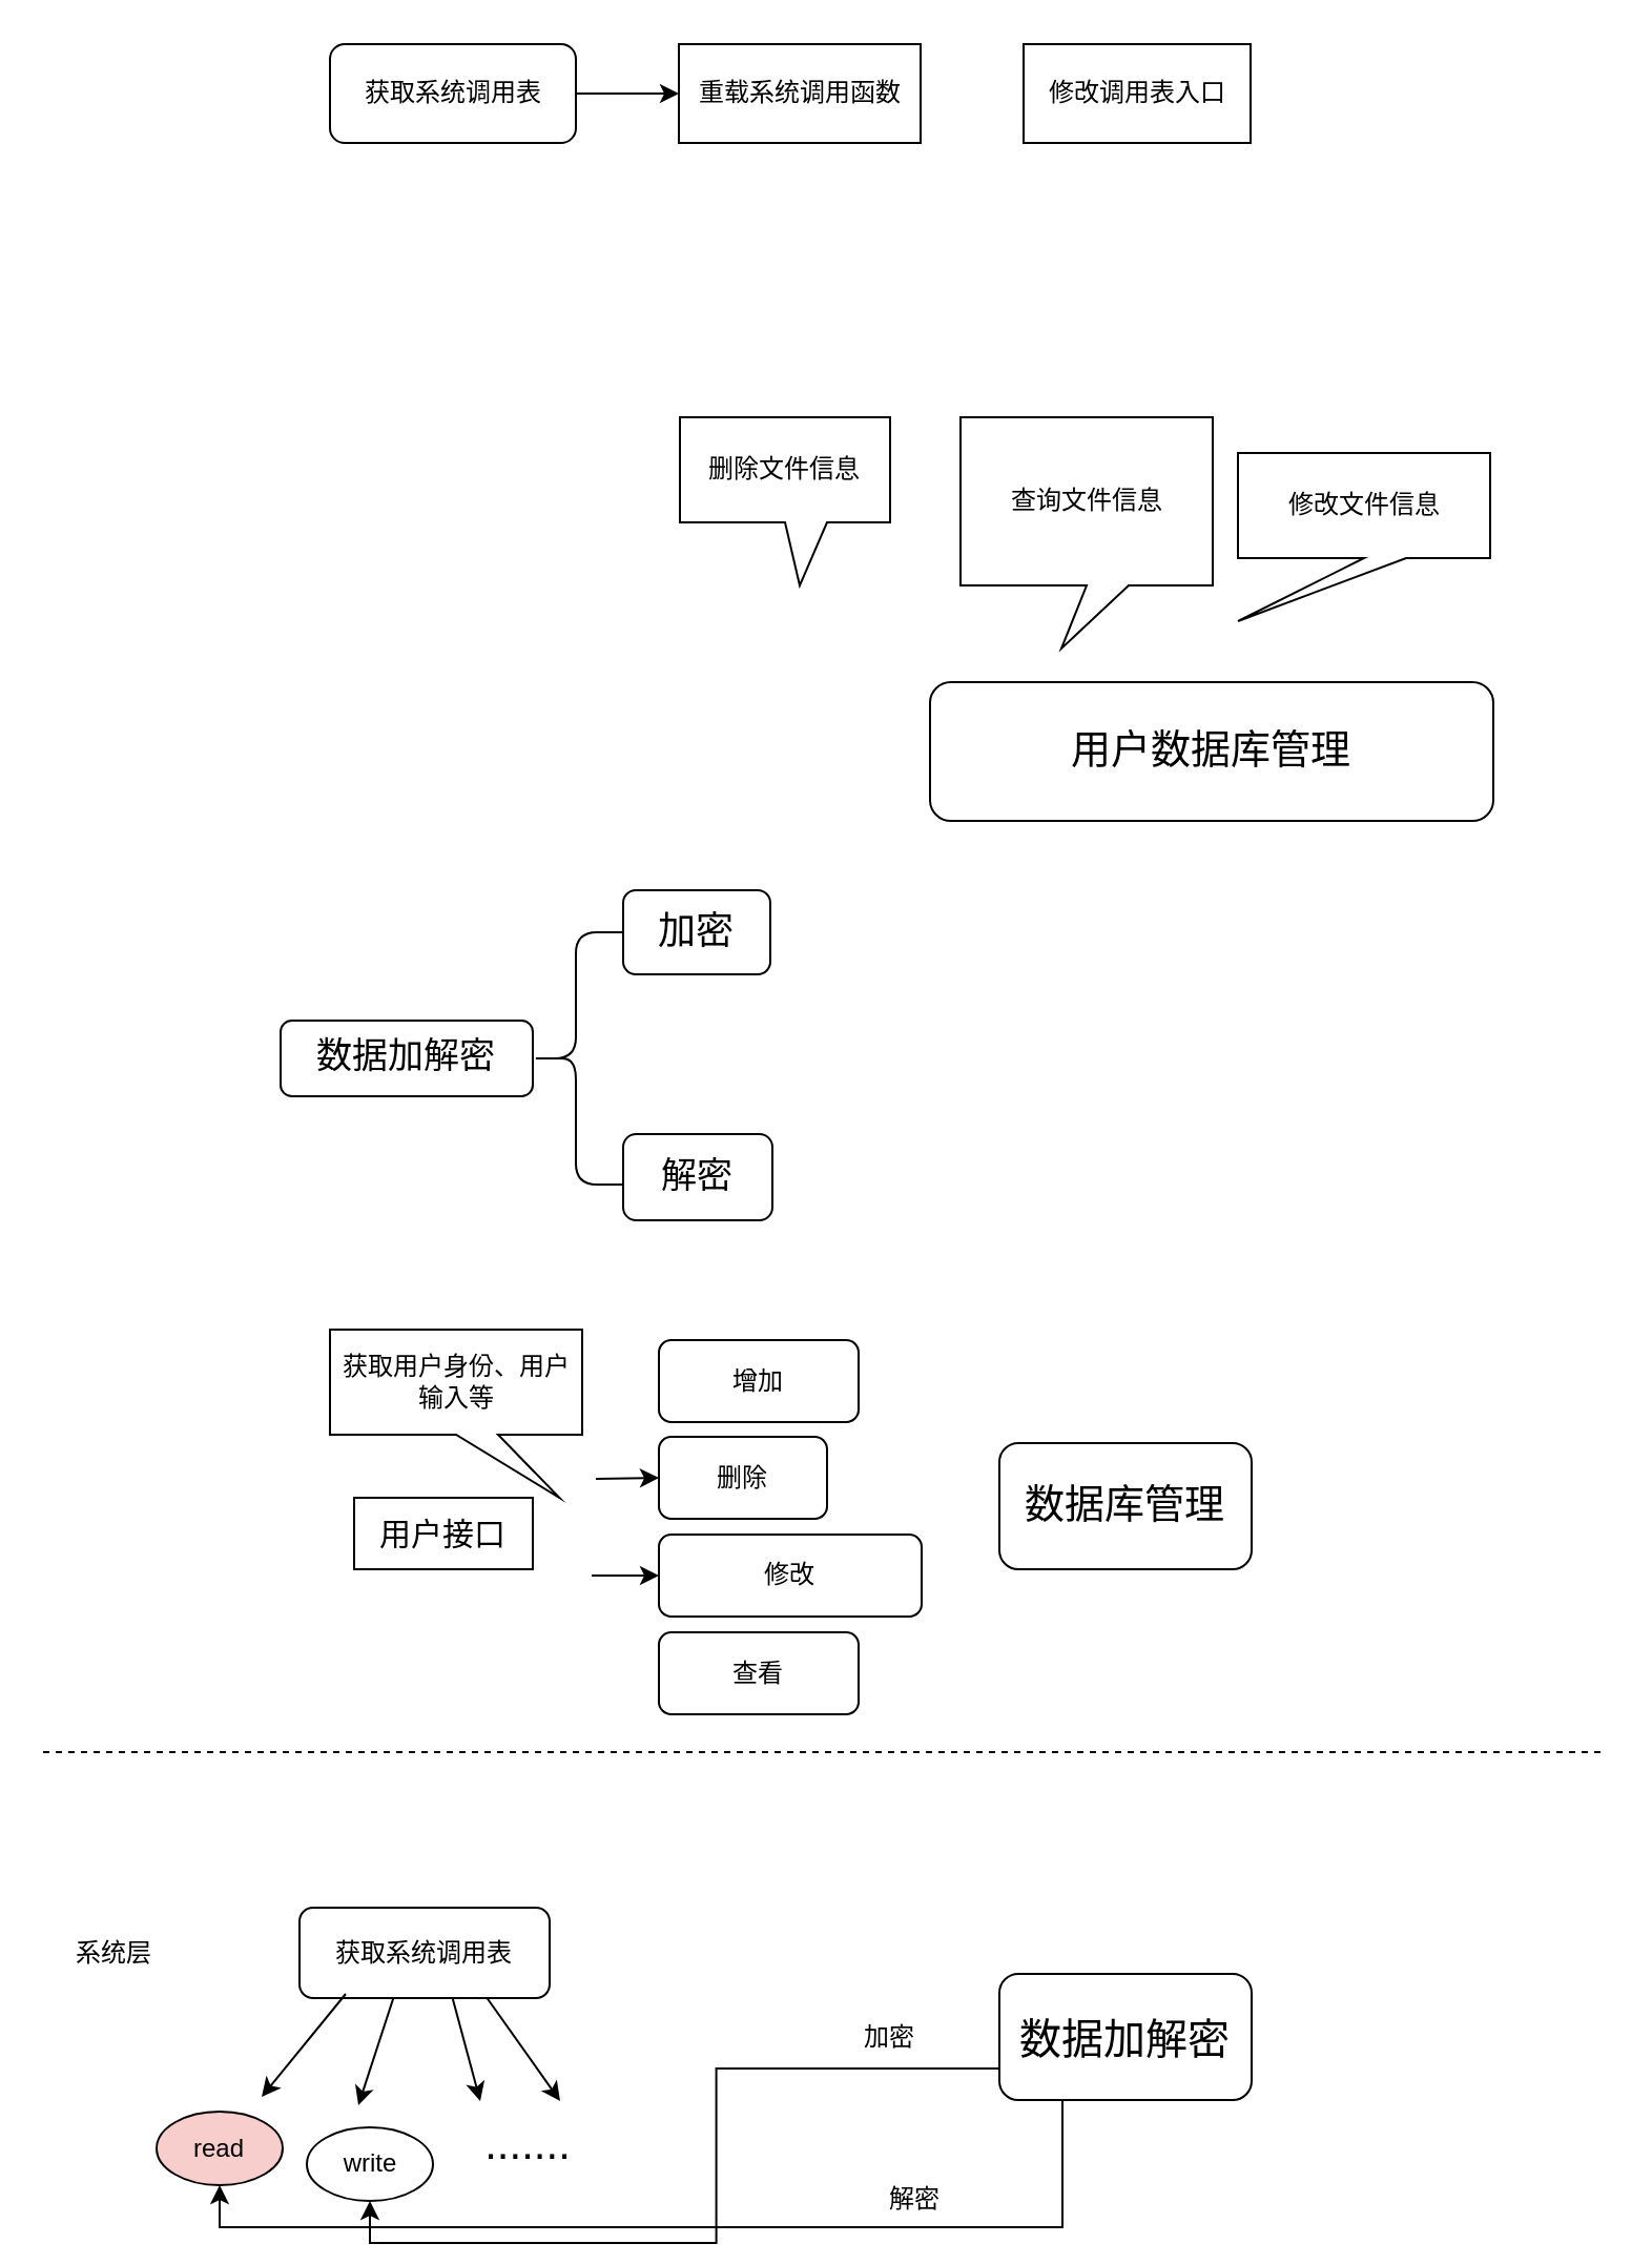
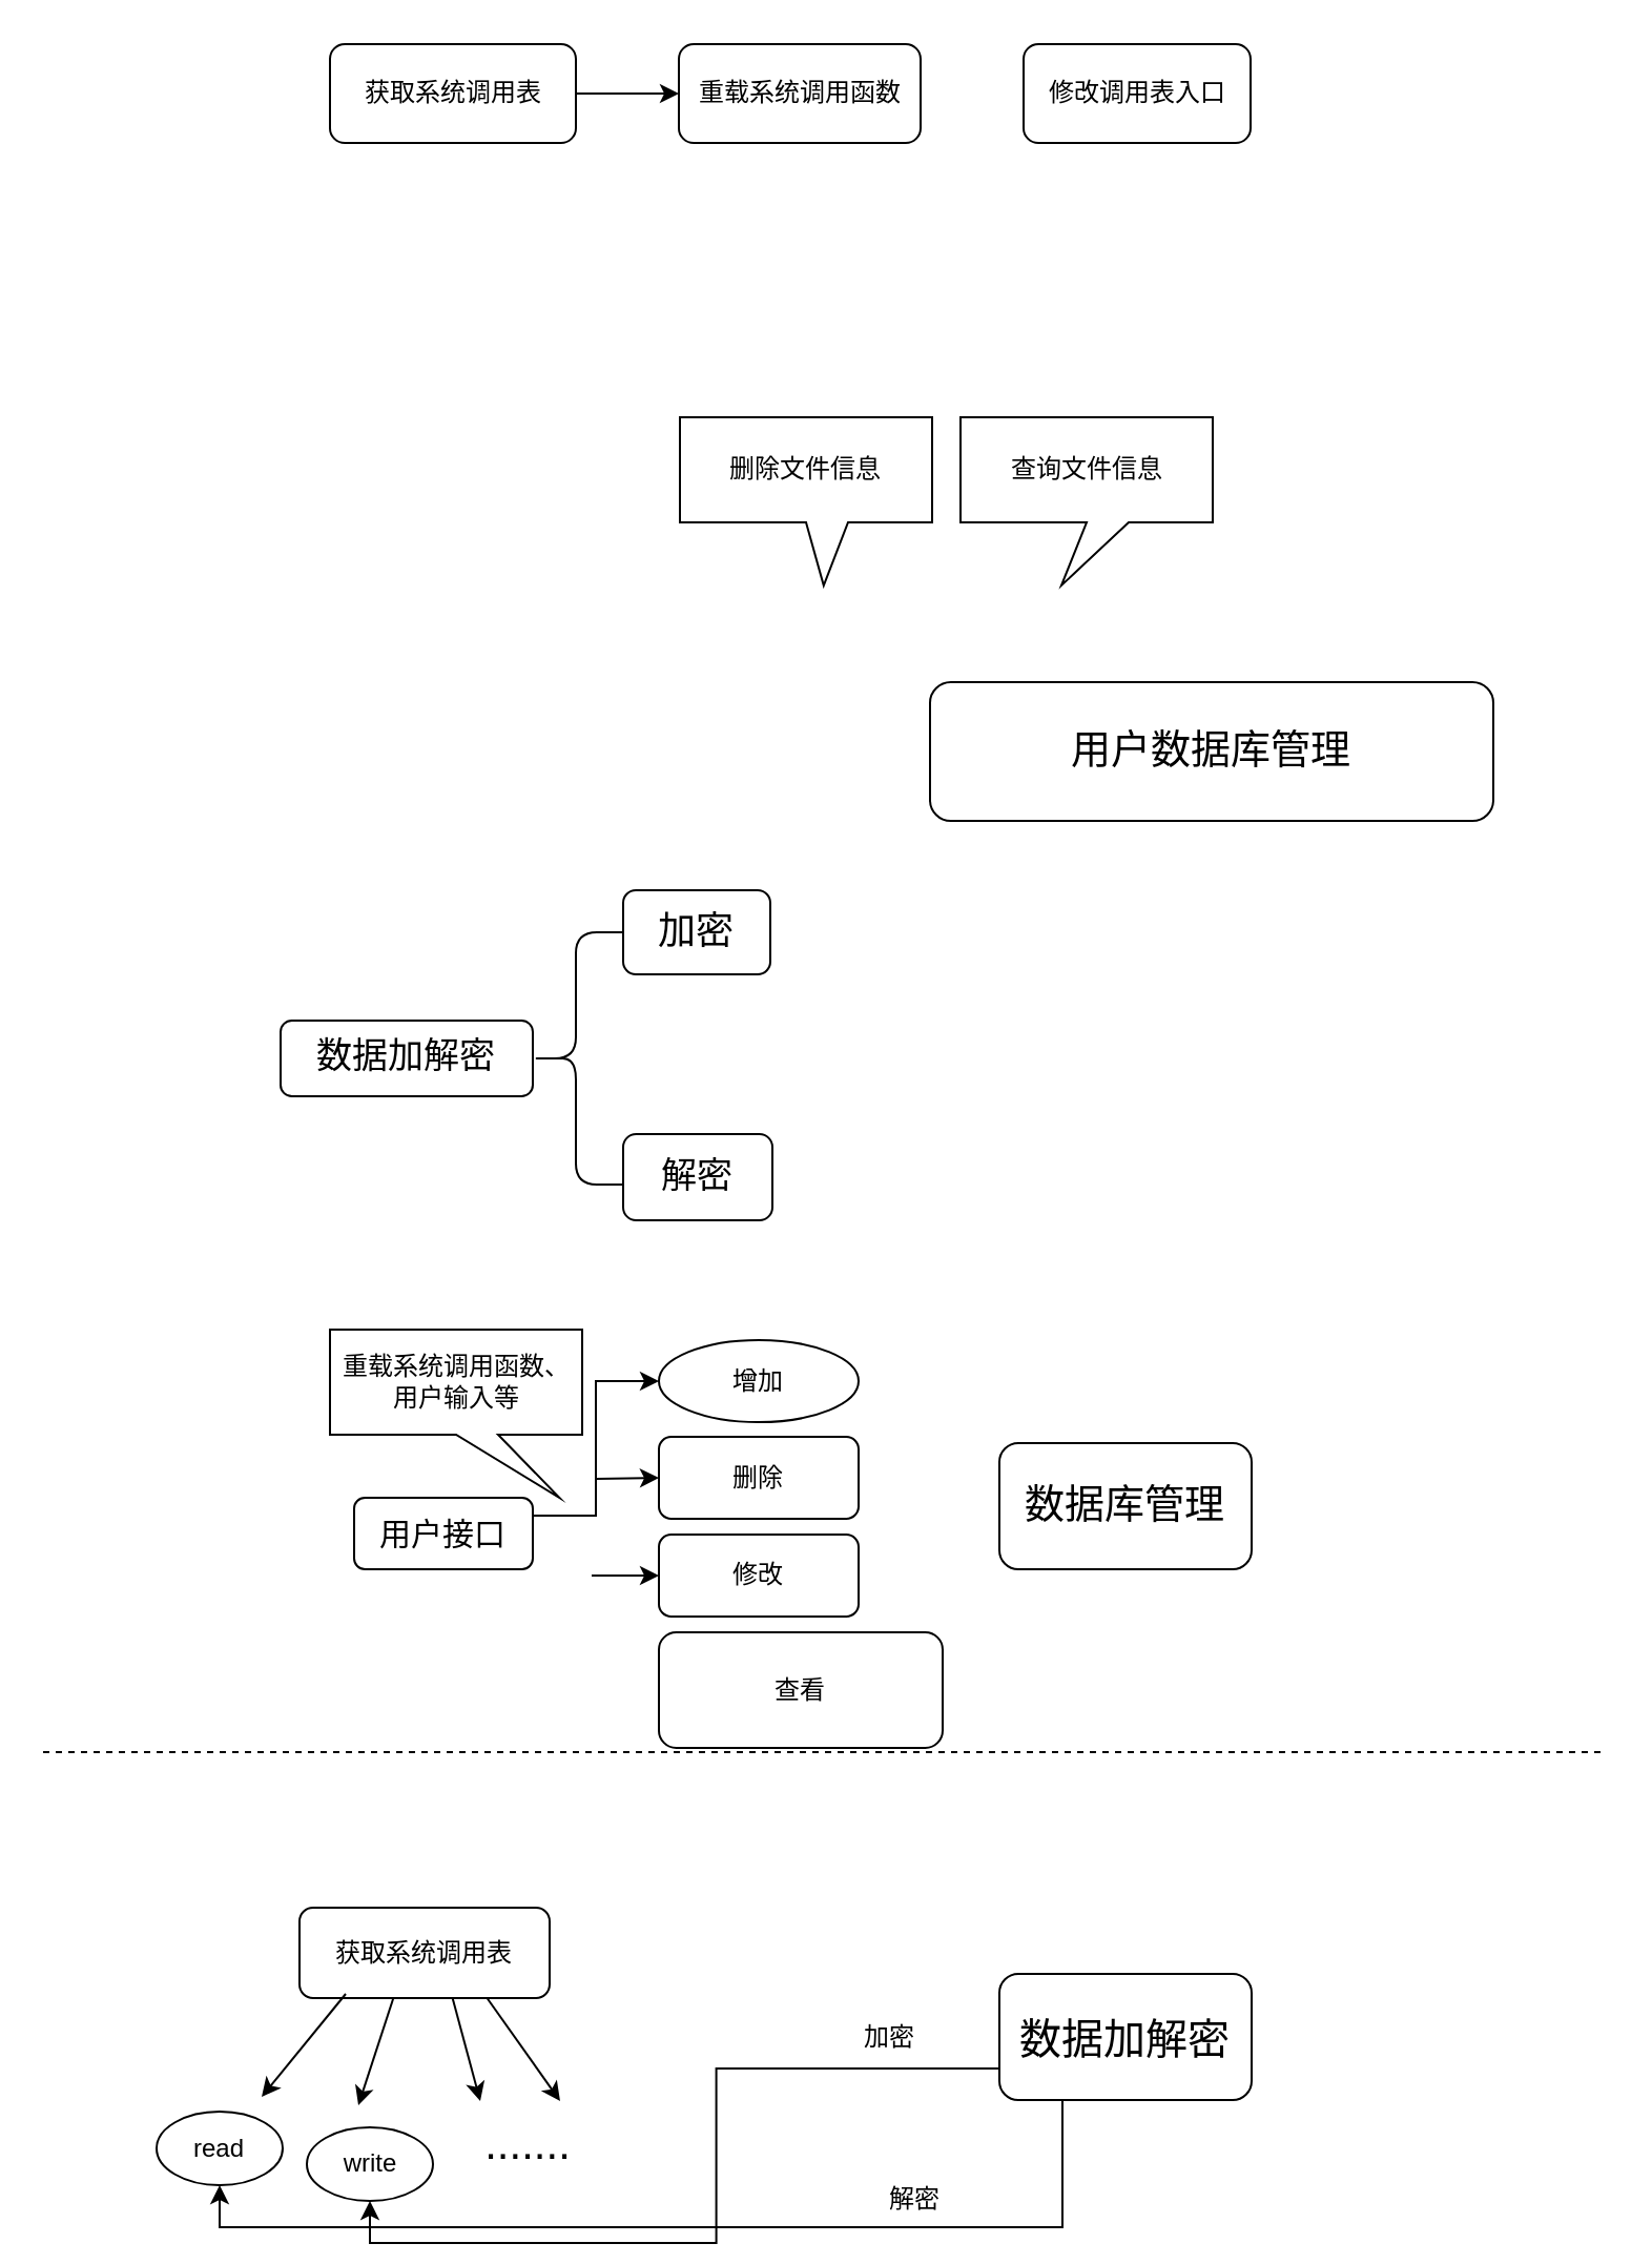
- <mxCell id="4" value="重载系统调用函数" style="whiteSpace=wrap;html=1;rounded=0;" parent="1" vertex="1"><mxGeometry x="322.5" y="20.5" width="115" height="47" as="geometry" /></mxCell>
+ <mxCell id="4" value="重载系统调用函数" style="rounded=1;whiteSpace=wrap;html=1;" parent="1" vertex="1"><mxGeometry x="322.5" y="20.5" width="115" height="47" as="geometry" /></mxCell>
- <mxCell id="5" value="修改调用表入口" style="whiteSpace=wrap;html=1;rounded=0;" parent="1" vertex="1"><mxGeometry x="486.5" y="20.5" width="108" height="47" as="geometry" /></mxCell>
+ <mxCell id="5" value="修改调用表入口" style="rounded=1;whiteSpace=wrap;html=1;" parent="1" vertex="1"><mxGeometry x="486.5" y="20.5" width="108" height="47" as="geometry" /></mxCell>
- <mxCell id="7" value="删除文件信息" style="shape=callout;whiteSpace=wrap;html=1;perimeter=calloutPerimeter;position2=0.57;" parent="1" vertex="1"><mxGeometry x="323" y="198" width="100" height="80" as="geometry" /></mxCell>
+ <mxCell id="7" value="删除文件信息" style="shape=callout;whiteSpace=wrap;html=1;perimeter=calloutPerimeter;position2=0.57;" parent="1" vertex="1"><mxGeometry x="323" y="198" width="120" height="80" as="geometry" /></mxCell>
- <mxCell id="8" value="查询文件信息" style="shape=callout;whiteSpace=wrap;html=1;perimeter=calloutPerimeter;position2=0.4;" parent="1" vertex="1"><mxGeometry x="456.5" y="198" width="120" height="110" as="geometry" /></mxCell>
+ <mxCell id="8" value="查询文件信息" style="shape=callout;whiteSpace=wrap;html=1;perimeter=calloutPerimeter;position2=0.4;" parent="1" vertex="1"><mxGeometry x="456.5" y="198" width="120" height="80" as="geometry" /></mxCell>
- <mxCell id="9" value="修改文件信息" style="shape=callout;whiteSpace=wrap;html=1;perimeter=calloutPerimeter;position2=0;" parent="1" vertex="1"><mxGeometry x="588.5" y="215" width="120" height="80" as="geometry" /></mxCell>
- <mxCell id="17" value="增加" style="rounded=1;whiteSpace=wrap;html=1;" parent="1" vertex="1"><mxGeometry x="313" y="637" width="95" height="39" as="geometry" /></mxCell>
+ <mxCell id="17" value="增加" style="ellipse;whiteSpace=wrap;html=1;" parent="1" vertex="1"><mxGeometry x="313" y="637" width="95" height="39" as="geometry" /></mxCell>
- <mxCell id="23" value="获取用户身份、用户输入等" style="shape=callout;whiteSpace=wrap;html=1;perimeter=calloutPerimeter;position2=0.91;" parent="1" vertex="1"><mxGeometry x="156.5" y="632" width="120" height="80" as="geometry" /></mxCell>
+ <mxCell id="23" value="重载系统调用函数、用户输入等" style="shape=callout;whiteSpace=wrap;html=1;perimeter=calloutPerimeter;position2=0.91;" parent="1" vertex="1"><mxGeometry x="156.5" y="632" width="120" height="80" as="geometry" /></mxCell>
+ <mxCell id="15" style="edgeStyle=orthogonalEdgeStyle;rounded=0;orthogonalLoop=1;jettySize=auto;html=1;exitX=1;exitY=0.25;exitDx=0;exitDy=0;entryX=0;entryY=0.5;entryDx=0;entryDy=0;" parent="1" source="16" target="17" edge="1"><mxGeometry relative="1" as="geometry" /></mxCell>
- <mxCell id="18" value="删除" style="rounded=1;whiteSpace=wrap;html=1;" parent="1" vertex="1"><mxGeometry x="313" y="683" width="80" height="39" as="geometry" /></mxCell>
+ <mxCell id="18" value="删除" style="rounded=1;whiteSpace=wrap;html=1;" parent="1" vertex="1"><mxGeometry x="313" y="683" width="95" height="39" as="geometry" /></mxCell>
- <mxCell id="16" value="&lt;font style=&quot;font-size: 15px&quot;&gt;用户接口&lt;/font&gt;" style="whiteSpace=wrap;html=1;rounded=0;" parent="1" vertex="1"><mxGeometry x="168" y="712" width="85" height="34" as="geometry" /></mxCell>
+ <mxCell id="16" value="&lt;font style=&quot;font-size: 15px&quot;&gt;用户接口&lt;/font&gt;" style="rounded=1;whiteSpace=wrap;html=1;" parent="1" vertex="1"><mxGeometry x="168" y="712" width="85" height="34" as="geometry" /></mxCell>
- <mxCell id="19" value="修改" style="rounded=1;whiteSpace=wrap;html=1;" parent="1" vertex="1"><mxGeometry x="313" y="729.5" width="125" height="39" as="geometry" /></mxCell>
+ <mxCell id="19" value="修改" style="rounded=1;whiteSpace=wrap;html=1;" parent="1" vertex="1"><mxGeometry x="313" y="729.5" width="95" height="39" as="geometry" /></mxCell>
- <mxCell id="20" value="查看" style="rounded=1;whiteSpace=wrap;html=1;" parent="1" vertex="1"><mxGeometry x="313" y="776" width="95" height="39" as="geometry" /></mxCell>
+ <mxCell id="20" value="查看" style="rounded=1;whiteSpace=wrap;html=1;" parent="1" vertex="1"><mxGeometry x="313" y="776" width="135" height="55" as="geometry" /></mxCell>
- <mxCell id="22" value="系统层" style="text;html=1;strokeColor=none;fillColor=none;align=center;verticalAlign=middle;whiteSpace=wrap;rounded=0;" parent="1" vertex="1"><mxGeometry x="34" y="918.5" width="40" height="20" as="geometry" /></mxCell>
- <mxCell id="31" value="read" style="ellipse;whiteSpace=wrap;html=1;fillColor=#f8cecc;" vertex="1" parent="1"><mxGeometry x="74" y="1004" width="60" height="35" as="geometry" /></mxCell>
+ <mxCell id="31" value="read" style="ellipse;whiteSpace=wrap;html=1;" vertex="1" parent="1"><mxGeometry x="74" y="1004" width="60" height="35" as="geometry" /></mxCell>
